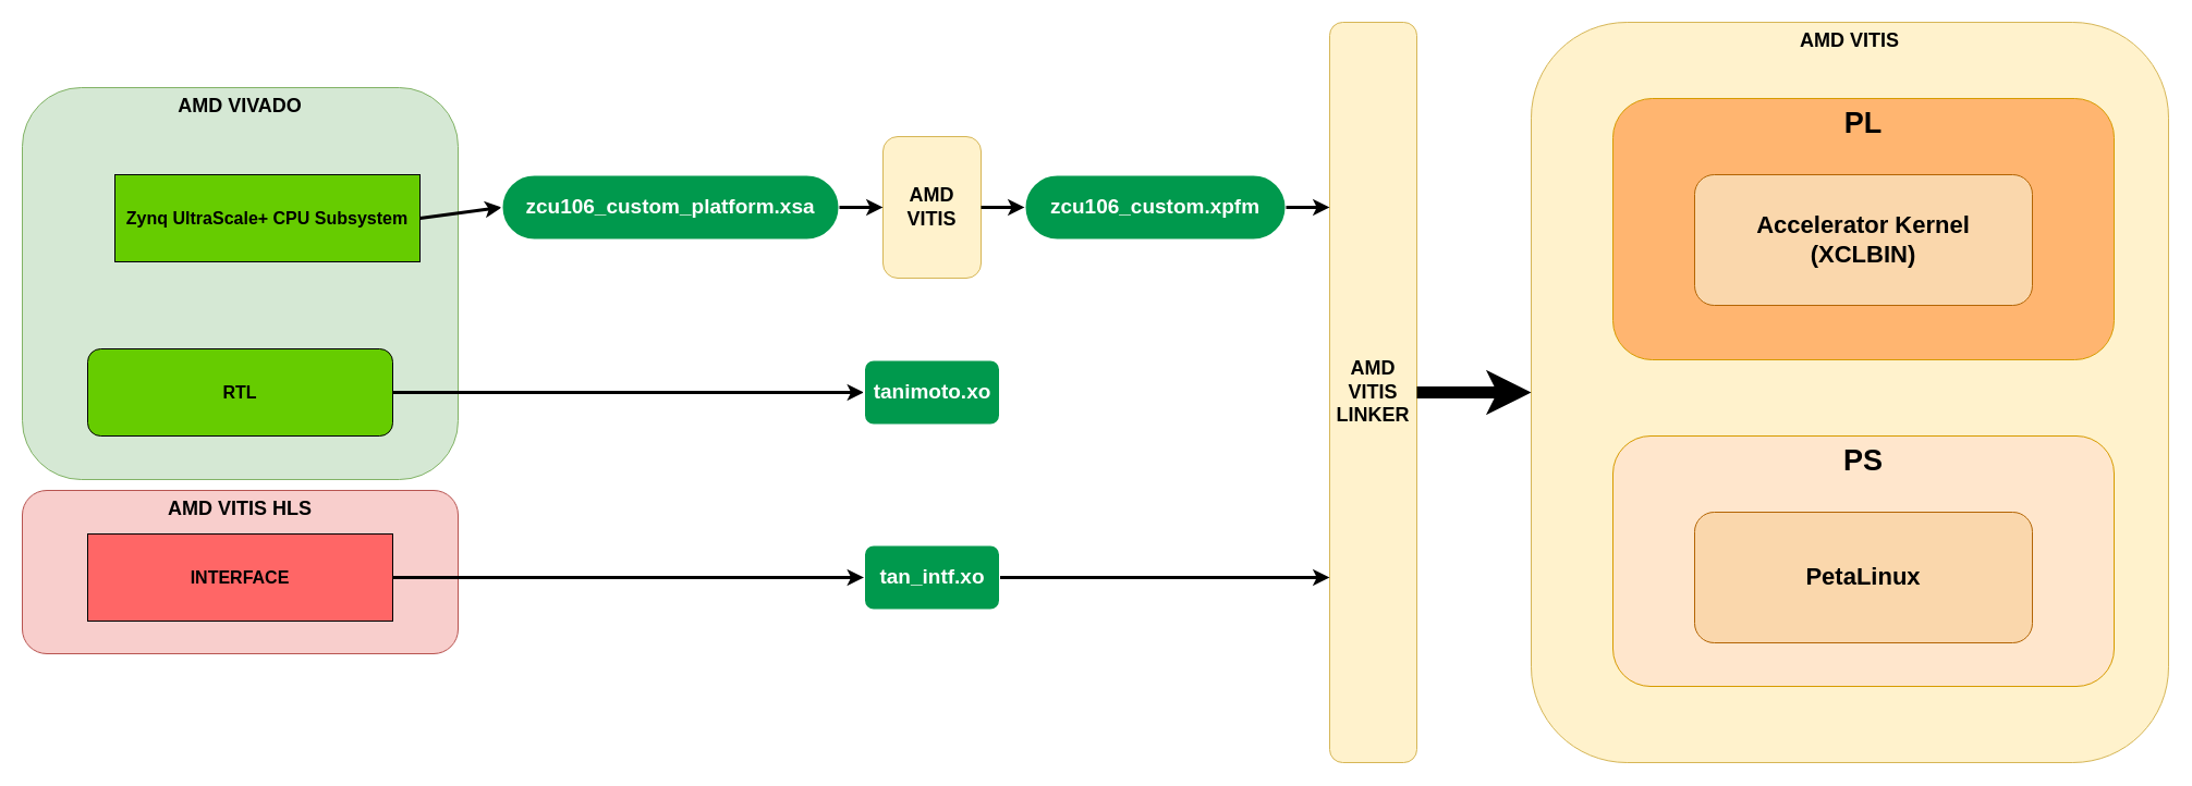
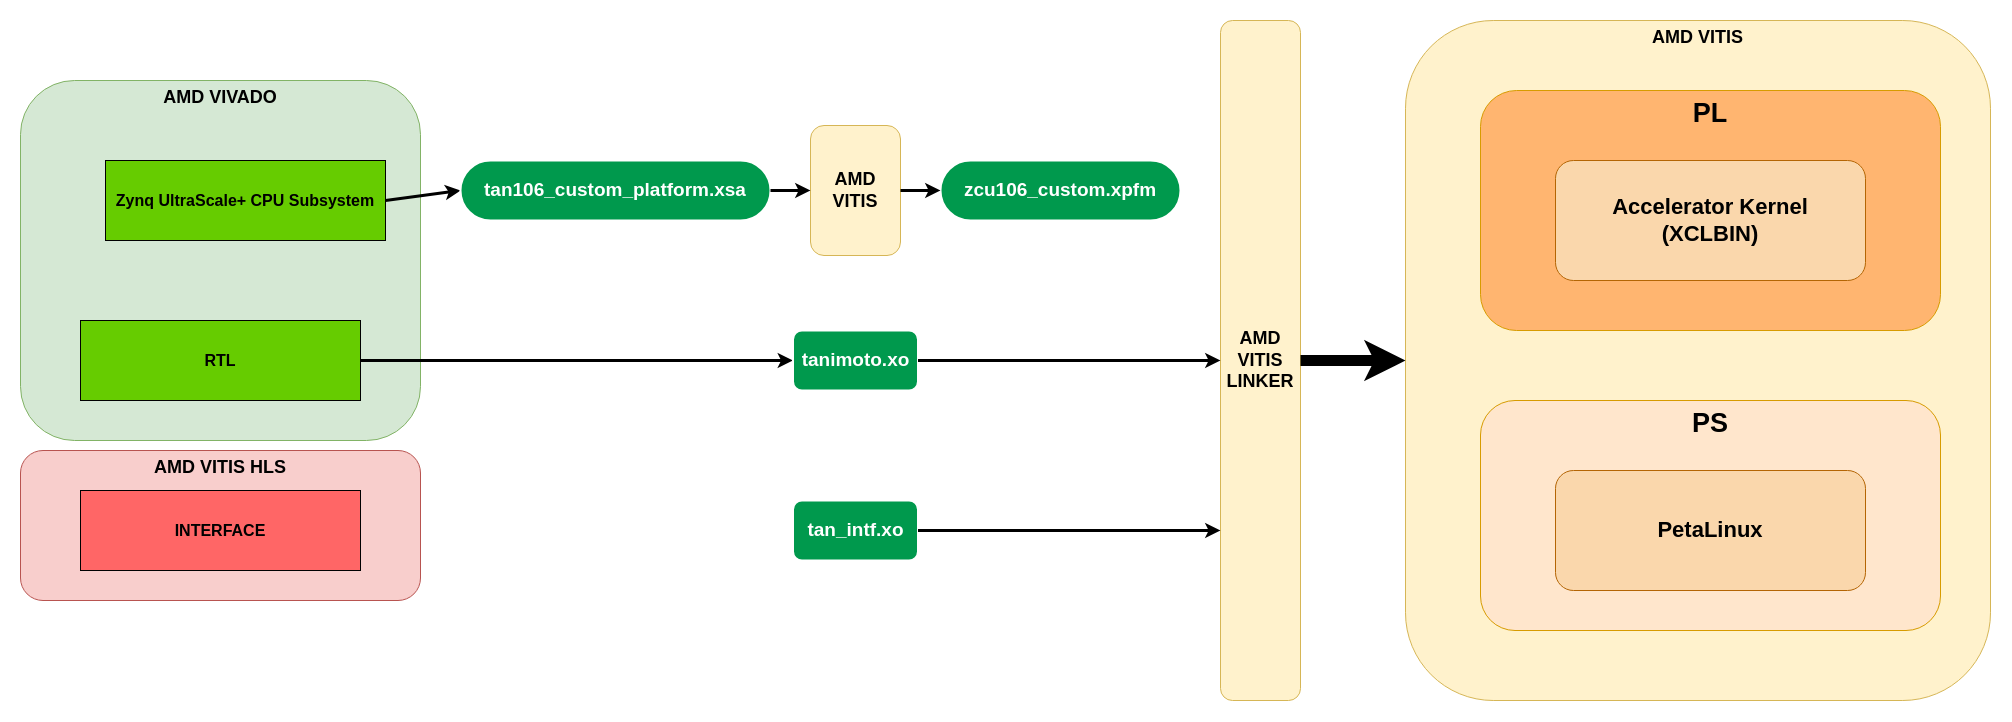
- <mxCell id="15" value="&lt;b&gt;&lt;font color=&quot;#ffffff&quot; style=&quot;font-size: 19px;&quot;&gt;zcu106_custom_platform.xsa&lt;/font&gt;&lt;/b&gt;" style="rounded=1;whiteSpace=wrap;html=1;fillColor=#00994D;arcSize=50;strokeWidth=2;strokeColor=#FFFFFF;" parent="1" vertex="1"><mxGeometry x="460" y="160" width="310" height="60" as="geometry" /></mxCell>
+ <mxCell id="15" value="&lt;b&gt;&lt;font color=&quot;#ffffff&quot; style=&quot;font-size: 19px;&quot;&gt;tan106_custom_platform.xsa&lt;/font&gt;&lt;/b&gt;" style="rounded=1;whiteSpace=wrap;html=1;fillColor=#00994D;arcSize=50;strokeWidth=2;strokeColor=#FFFFFF;" parent="1" vertex="1"><mxGeometry x="460" y="160" width="310" height="60" as="geometry" /></mxCell>
- <mxCell id="24" value="" style="endArrow=classic;html=1;rounded=0;entryX=0;entryY=0.25;entryDx=0;entryDy=0;exitX=1;exitY=0.5;exitDx=0;exitDy=0;strokeWidth=3;" parent="1" source="21" target="16" edge="1"><mxGeometry width="50" height="50" relative="1" as="geometry"><mxPoint x="850" y="470" as="sourcePoint" /><mxPoint x="1100" y="260" as="targetPoint" /></mxGeometry></mxCell>
- <mxCell id="4" value="&lt;b&gt;&lt;font style=&quot;font-size: 16px;&quot;&gt;RTL&lt;/font&gt;&lt;/b&gt;" style="whiteSpace=wrap;html=1;fillColor=#66CC00;rounded=1;" parent="1" vertex="1"><mxGeometry x="80" y="320" width="280" height="80" as="geometry" /></mxCell>
+ <mxCell id="4" value="&lt;b&gt;&lt;font style=&quot;font-size: 16px;&quot;&gt;RTL&lt;/font&gt;&lt;/b&gt;" style="rounded=0;whiteSpace=wrap;html=1;fillColor=#66CC00;" parent="1" vertex="1"><mxGeometry x="80" y="320" width="280" height="80" as="geometry" /></mxCell>
+ <mxCell id="17" value="" style="endArrow=classic;html=1;rounded=0;exitX=1;exitY=0.5;exitDx=0;exitDy=0;entryX=0;entryY=0.5;entryDx=0;entryDy=0;strokeWidth=3;" parent="1" source="8" target="16" edge="1"><mxGeometry width="50" height="50" relative="1" as="geometry"><mxPoint x="910" y="340" as="sourcePoint" /><mxPoint x="960" y="290" as="targetPoint" /></mxGeometry></mxCell>
- <mxCell id="10" value="" style="endArrow=classic;html=1;rounded=0;exitX=1;exitY=0.5;exitDx=0;exitDy=0;entryX=0;entryY=0.5;entryDx=0;entryDy=0;strokeWidth=3;" parent="1" source="6" target="9" edge="1"><mxGeometry width="50" height="50" relative="1" as="geometry"><mxPoint x="380" y="590" as="sourcePoint" /><mxPoint x="540" y="589.5" as="targetPoint" /></mxGeometry></mxCell>
